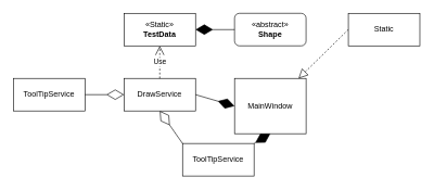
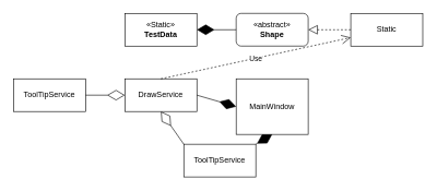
- <mxCell id="9" value="" style="endArrow=block;dashed=1;endFill=0;endSize=12;html=1;rounded=0;exitX=0;exitY=0.5;exitDx=0;exitDy=0;" edge="1" parent="1" source="8" target="3"><mxGeometry width="160" relative="1" as="geometry"><mxPoint x="275" y="230" as="sourcePoint" /><mxPoint x="435" y="230" as="targetPoint" /></mxGeometry></mxCell>
+ <mxCell id="9" value="" style="endArrow=block;dashed=1;endFill=0;endSize=12;html=1;rounded=0;entryX=1;entryY=0.5;entryDx=0;entryDy=0;exitX=0;exitY=0.5;exitDx=0;exitDy=0;" edge="1" parent="1" source="8" target="7"><mxGeometry width="160" relative="1" as="geometry"><mxPoint x="275" y="230" as="sourcePoint" /><mxPoint x="435" y="230" as="targetPoint" /></mxGeometry></mxCell>
- <mxCell id="12" value="Use" style="endArrow=open;endSize=12;dashed=1;html=1;rounded=0;entryX=0.5;entryY=1;entryDx=0;entryDy=0;exitX=0.5;exitY=0;exitDx=0;exitDy=0;" edge="1" parent="1" source="2" target="10"><mxGeometry width="160" relative="1" as="geometry"><mxPoint x="0" y="270" as="sourcePoint" /><mxPoint x="160" y="270" as="targetPoint" /></mxGeometry></mxCell>
+ <mxCell id="12" value="Use" style="endArrow=open;endSize=12;dashed=1;html=1;rounded=0;exitX=0.5;exitY=0;exitDx=0;exitDy=0;" edge="1" parent="1" source="2" target="8"><mxGeometry width="160" relative="1" as="geometry"><mxPoint x="0" y="270" as="sourcePoint" /><mxPoint x="160" y="270" as="targetPoint" /></mxGeometry></mxCell>
